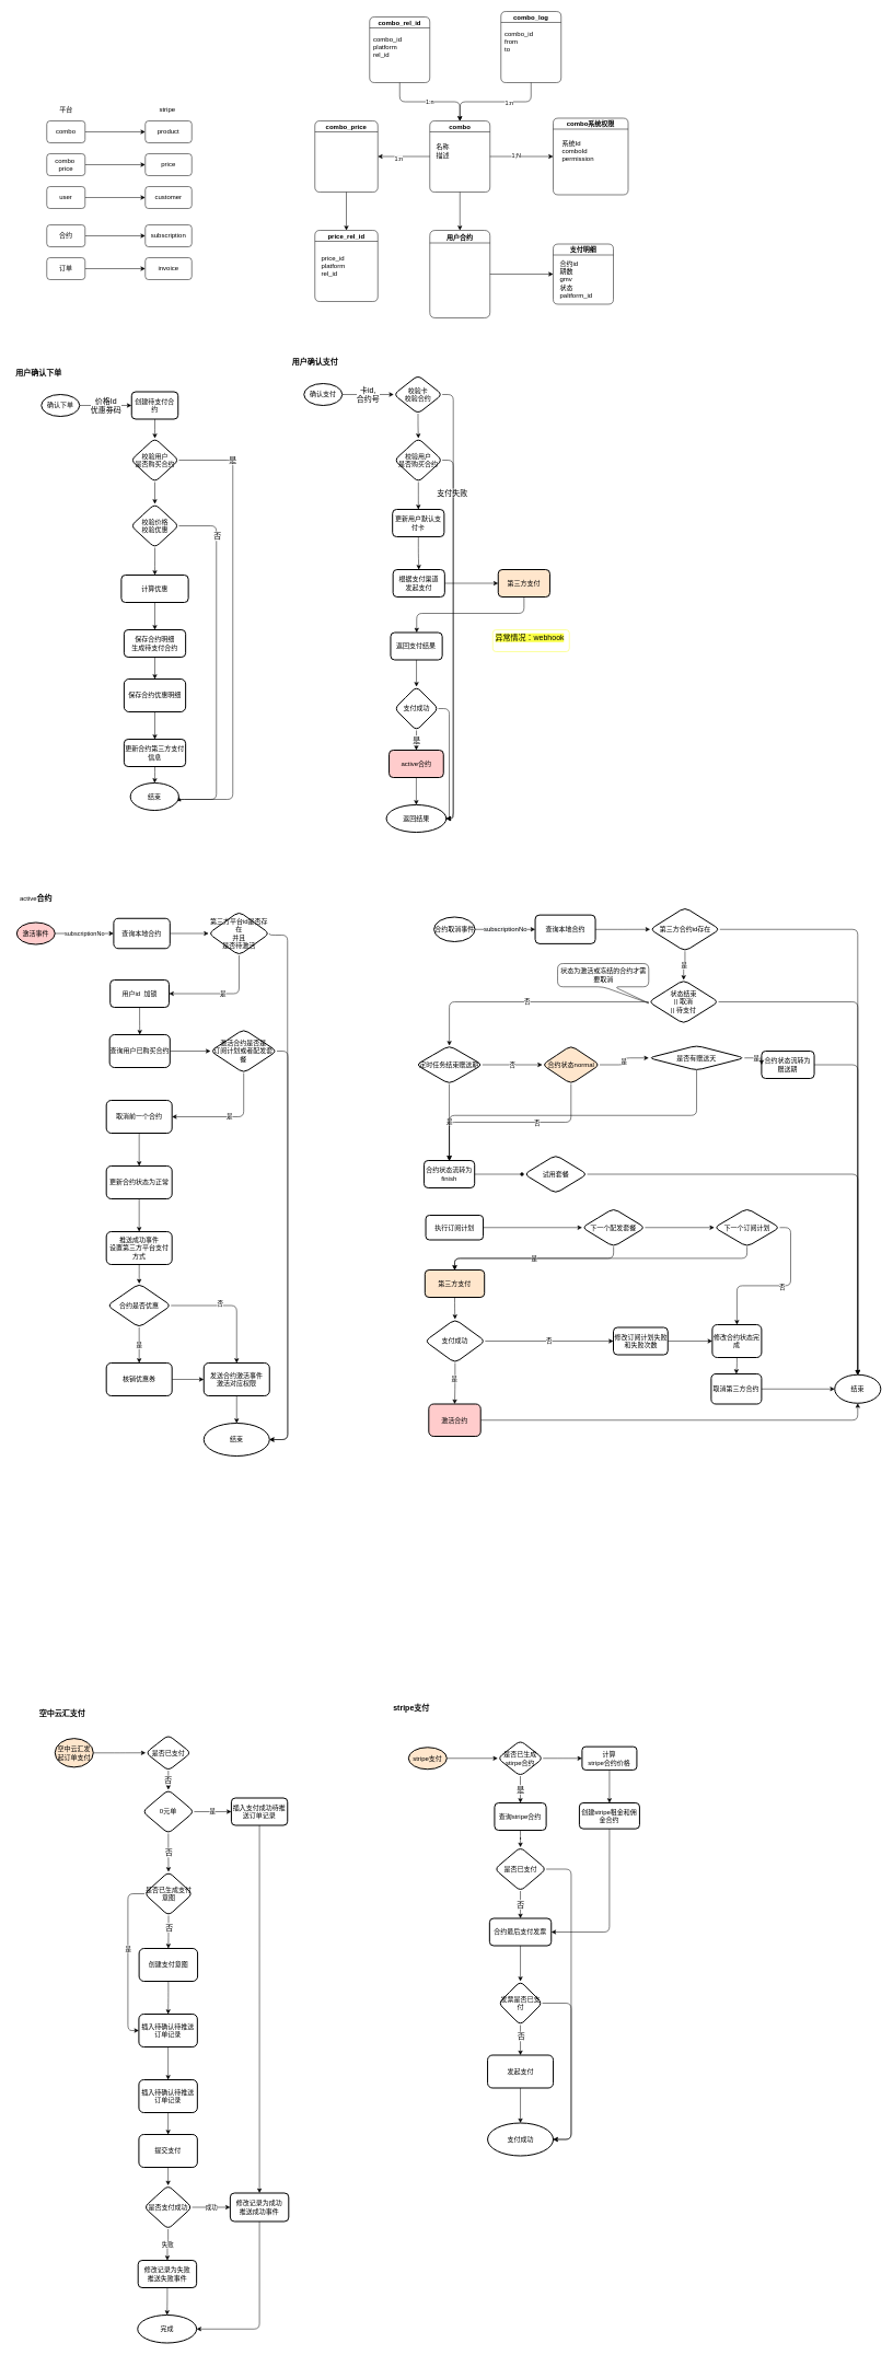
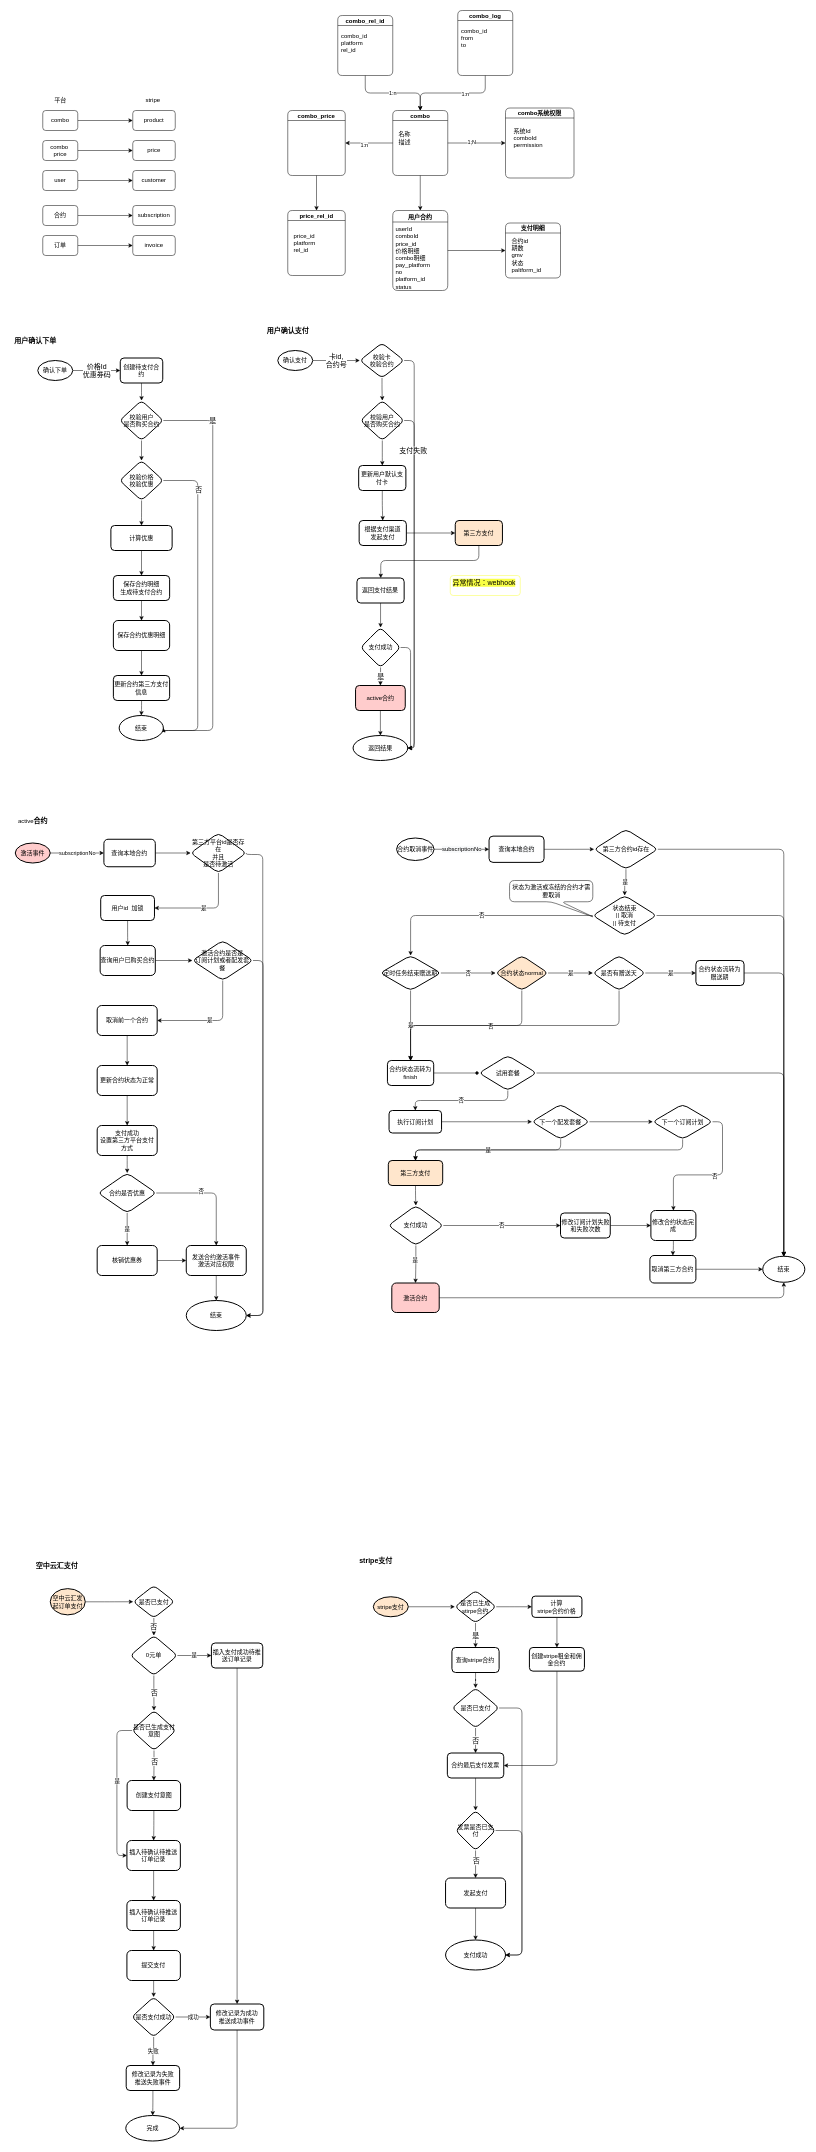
+ <mxCell id="4" value="&lt;div style=&quot;text-align: left&quot;&gt;&lt;span&gt;userId&lt;/span&gt;&lt;/div&gt;&lt;div style=&quot;text-align: left&quot;&gt;&lt;span&gt;comboId&lt;/span&gt;&lt;/div&gt;&lt;div style=&quot;text-align: left&quot;&gt;&lt;span&gt;price_id&lt;/span&gt;&lt;/div&gt;&lt;div style=&quot;text-align: left&quot;&gt;&lt;span&gt;价格明细&lt;/span&gt;&lt;/div&gt;&lt;div style=&quot;text-align: left&quot;&gt;combo明细&lt;br&gt;pay_platform&lt;br&gt;no&lt;br&gt;platform_id&lt;br&gt;status&lt;/div&gt;" style="text;html=1;align=center;verticalAlign=middle;resizable=0;points=[];autosize=1;strokeColor=none;rounded=1;" parent="3" vertex="1"><mxGeometry y="30" width="80" height="130" as="geometry" /></mxCell>
- <mxCell id="223" value="是否有赠送天" style="rhombus;whiteSpace=wrap;html=1;strokeWidth=2;rounded=1;" parent="1" vertex="1"><mxGeometry x="1185.12" y="1910" width="175" height="45" as="geometry" /></mxCell>
+ <mxCell id="223" value="是否有赠送天" style="rhombus;whiteSpace=wrap;html=1;strokeWidth=2;rounded=1;" parent="1" vertex="1"><mxGeometry x="1185.12" y="1910" width="105" height="70" as="geometry" /></mxCell>
+ <mxCell id="224" value="否" style="edgeStyle=orthogonalEdgeStyle;orthogonalLoop=1;jettySize=auto;html=1;exitX=0.5;exitY=1;exitDx=0;exitDy=0;" parent="1" source="226" target="228" edge="1"><mxGeometry relative="1" as="geometry" /></mxCell>
- <mxCell id="136" value="推送成功事件&lt;br&gt;设置第三方平台支付方式" style="whiteSpace=wrap;html=1;strokeWidth=2;rounded=1;" parent="1" vertex="1"><mxGeometry x="193.855" y="2250" width="120" height="60" as="geometry" /></mxCell>
+ <mxCell id="136" value="支付成功&lt;br&gt;设置第三方平台支付方式" style="whiteSpace=wrap;html=1;strokeWidth=2;rounded=1;" parent="1" vertex="1"><mxGeometry x="193.855" y="2250" width="120" height="60" as="geometry" /></mxCell>
